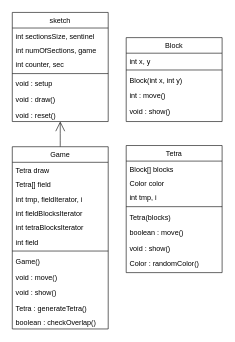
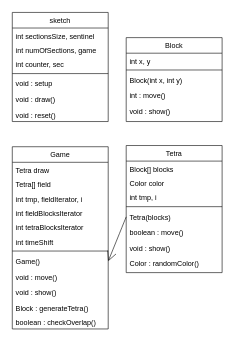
- <mxCell id="17" style="edgeStyle=none;curved=1;rounded=0;orthogonalLoop=1;jettySize=auto;html=1;exitX=0.5;exitY=0;exitDx=0;exitDy=0;entryX=0.5;entryY=1;entryDx=0;entryDy=0;endArrow=open;startSize=14;endSize=14;sourcePerimeterSpacing=8;targetPerimeterSpacing=8;" edge="1" parent="1" source="18" target="31"><mxGeometry relative="1" as="geometry" /></mxCell>
+ <mxCell id="39" style="edgeStyle=none;curved=1;rounded=0;orthogonalLoop=1;jettySize=auto;html=1;exitX=0;exitY=0.5;exitDx=0;exitDy=0;entryX=1;entryY=0.5;entryDx=0;entryDy=0;endArrow=open;startSize=14;endSize=14;sourcePerimeterSpacing=8;targetPerimeterSpacing=8;" edge="1" parent="1" source="13" target="26"><mxGeometry relative="1" as="geometry" /></mxCell>
- <mxCell id="24" value="int field" style="text;align=left;verticalAlign=top;spacingLeft=4;spacingRight=4;overflow=hidden;rotatable=0;points=[[0,0.5],[1,0.5]];portConstraint=eastwest;rounded=0;shadow=0;html=0;" vertex="1" parent="18"><mxGeometry y="146" width="160" height="24" as="geometry" /></mxCell>
+ <mxCell id="24" value="int timeShift" style="text;align=left;verticalAlign=top;spacingLeft=4;spacingRight=4;overflow=hidden;rotatable=0;points=[[0,0.5],[1,0.5]];portConstraint=eastwest;rounded=0;shadow=0;html=0;" vertex="1" parent="18"><mxGeometry y="146" width="160" height="24" as="geometry" /></mxCell>
- <mxCell id="29" value="Tetra : generateTetra()" style="text;align=left;verticalAlign=top;spacingLeft=4;spacingRight=4;overflow=hidden;rotatable=0;points=[[0,0.5],[1,0.5]];portConstraint=eastwest;rounded=0;shadow=0;html=0;" vertex="1" parent="18"><mxGeometry y="256" width="160" height="24" as="geometry" /></mxCell>
+ <mxCell id="29" value="Block : generateTetra()" style="text;align=left;verticalAlign=top;spacingLeft=4;spacingRight=4;overflow=hidden;rotatable=0;points=[[0,0.5],[1,0.5]];portConstraint=eastwest;rounded=0;shadow=0;html=0;" vertex="1" parent="18"><mxGeometry y="256" width="160" height="24" as="geometry" /></mxCell>
